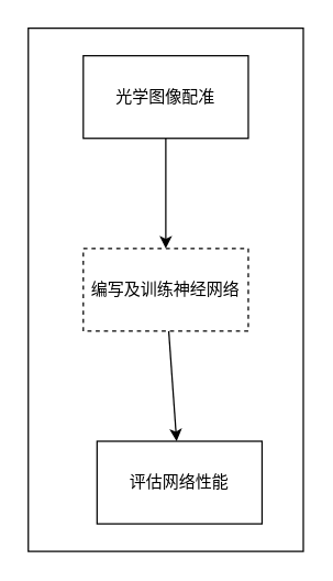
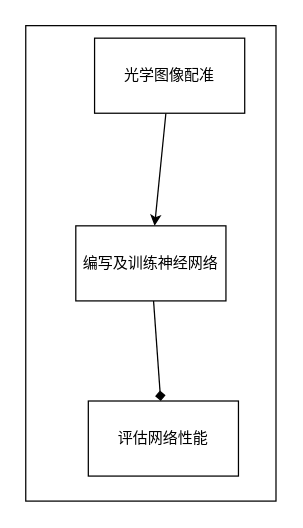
- <mxCell id="4" value="&lt;font color=&quot;#000000&quot;&gt;光学图像配准&lt;/font&gt;" style="rounded=0;whiteSpace=wrap;html=1;fillColor=#FFFFFF;strokeColor=#000000;" parent="1" vertex="1"><mxGeometry x="60" y="40" width="120" height="60" as="geometry" /></mxCell>
+ <mxCell id="4" value="&lt;font color=&quot;#000000&quot;&gt;光学图像配准&lt;/font&gt;" style="rounded=0;whiteSpace=wrap;html=1;fillColor=#FFFFFF;strokeColor=#000000;" parent="1" vertex="1"><mxGeometry x="75" y="30" width="120" height="60" as="geometry" /></mxCell>
- <mxCell id="6" value="&lt;font color=&quot;#000000&quot;&gt;编写及训练神经网络&lt;/font&gt;" style="rounded=0;whiteSpace=wrap;html=1;fillColor=#FFFFFF;strokeColor=#000000;dashed=1;" parent="1" vertex="1"><mxGeometry x="60" y="180" width="120" height="60" as="geometry" /></mxCell>
+ <mxCell id="6" value="&lt;font color=&quot;#000000&quot;&gt;编写及训练神经网络&lt;/font&gt;" style="rounded=0;whiteSpace=wrap;html=1;fillColor=#FFFFFF;strokeColor=#000000;" parent="1" vertex="1"><mxGeometry x="60" y="180" width="120" height="60" as="geometry" /></mxCell>
- <mxCell id="5" value="" style="edgeStyle=none;html=1;strokeColor=#000000;" parent="1" source="6" target="7" edge="1"><mxGeometry relative="1" as="geometry" /></mxCell>
+ <mxCell id="5" value="" style="edgeStyle=none;html=1;strokeColor=#000000;endArrow=diamond;" parent="1" source="6" target="7" edge="1"><mxGeometry relative="1" as="geometry" /></mxCell>
